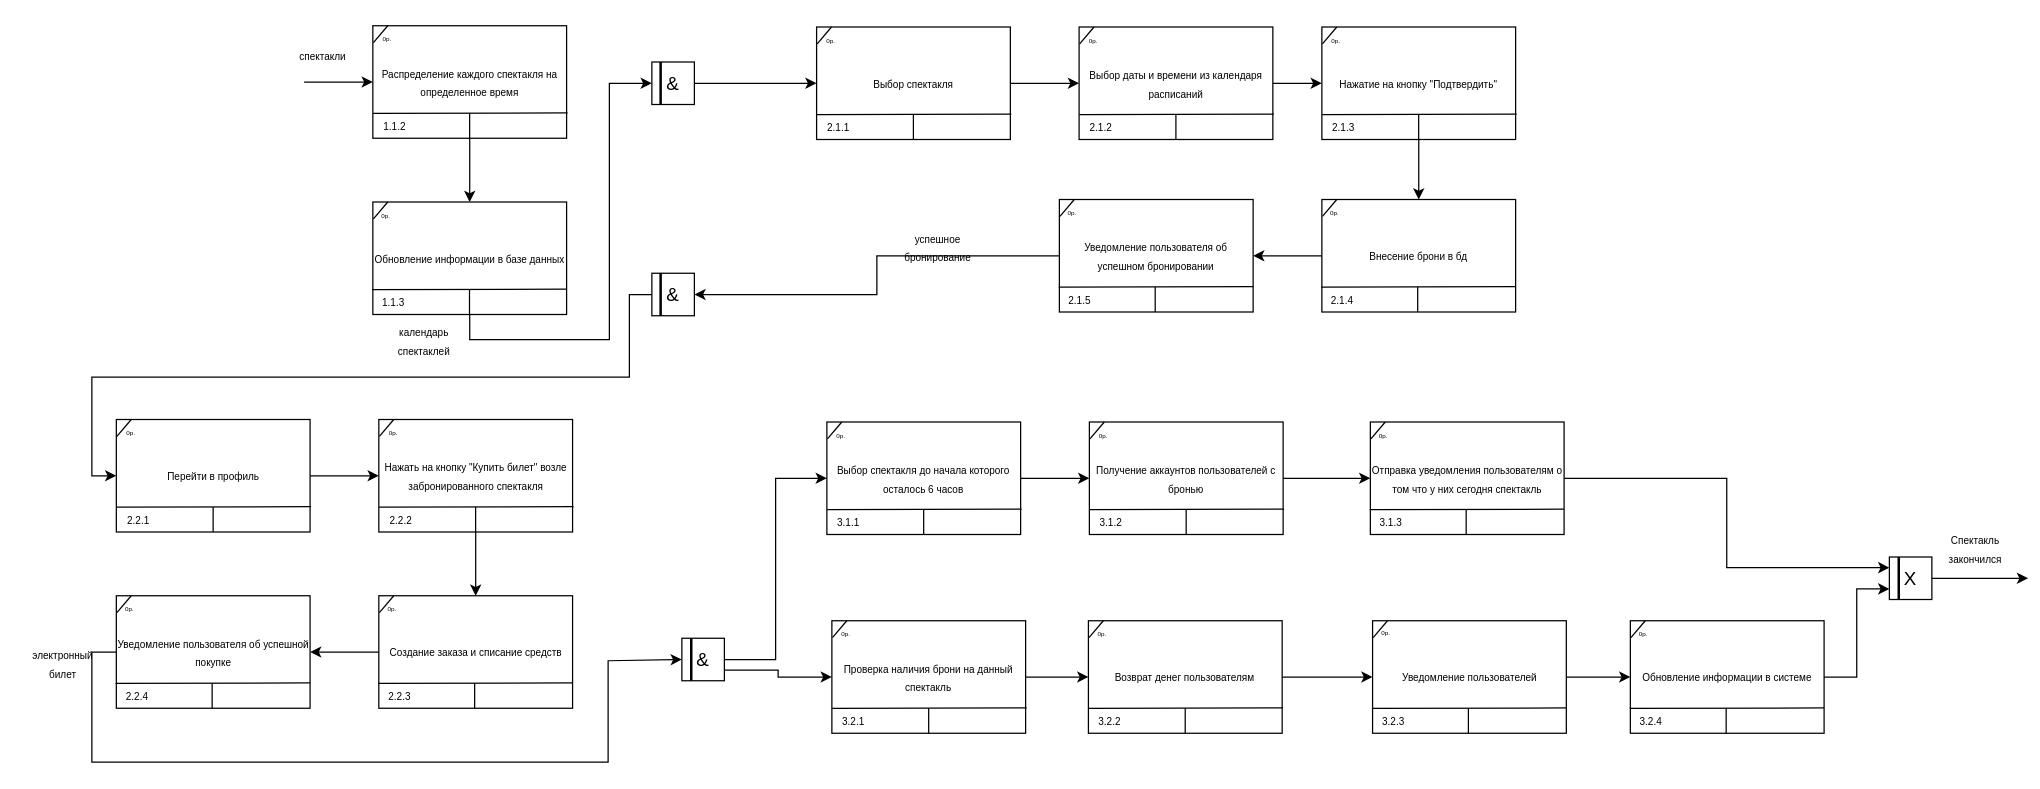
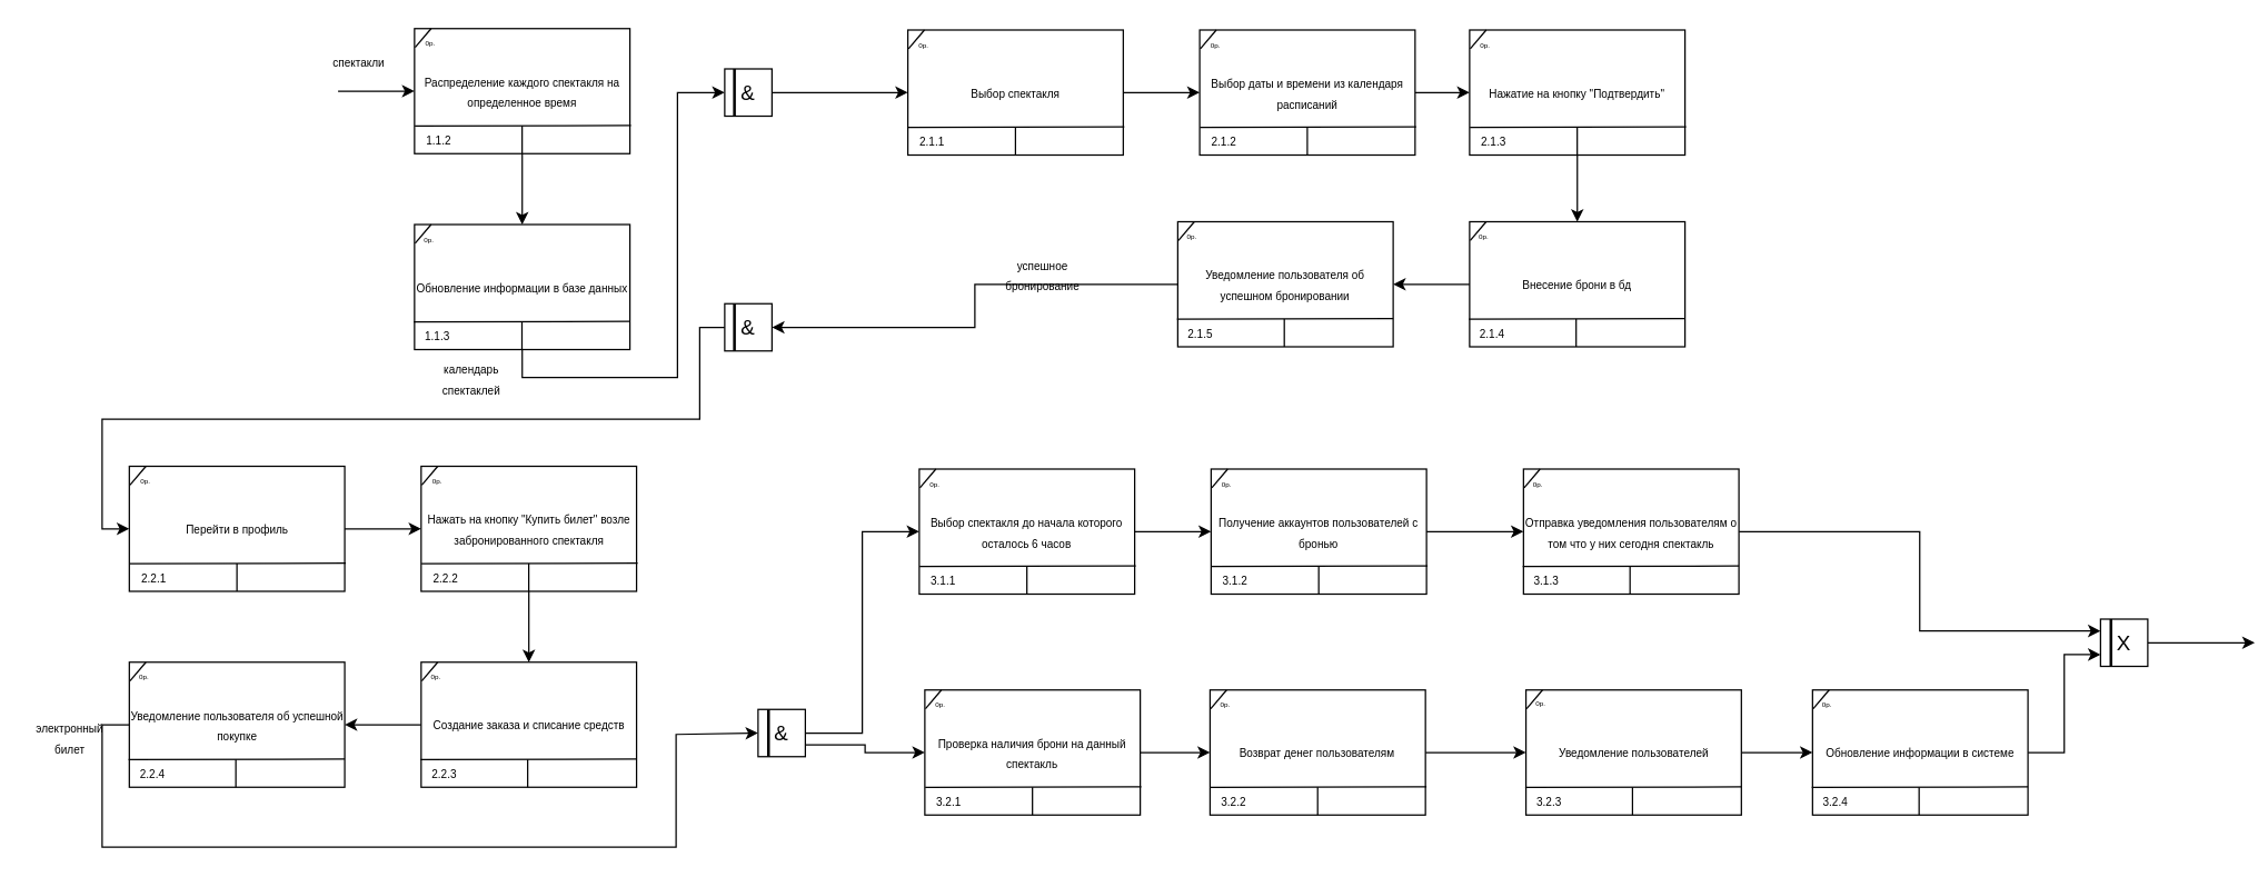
- <mxCell id="135" value="&lt;font style=&quot;font-size: 8px;&quot;&gt;Спектакль закончился&lt;/font&gt;" style="text;html=1;strokeColor=none;fillColor=none;align=center;verticalAlign=middle;whiteSpace=wrap;rounded=0;" vertex="1" parent="1"><mxGeometry x="1550" y="423" width="60" height="30" as="geometry" /></mxCell>
